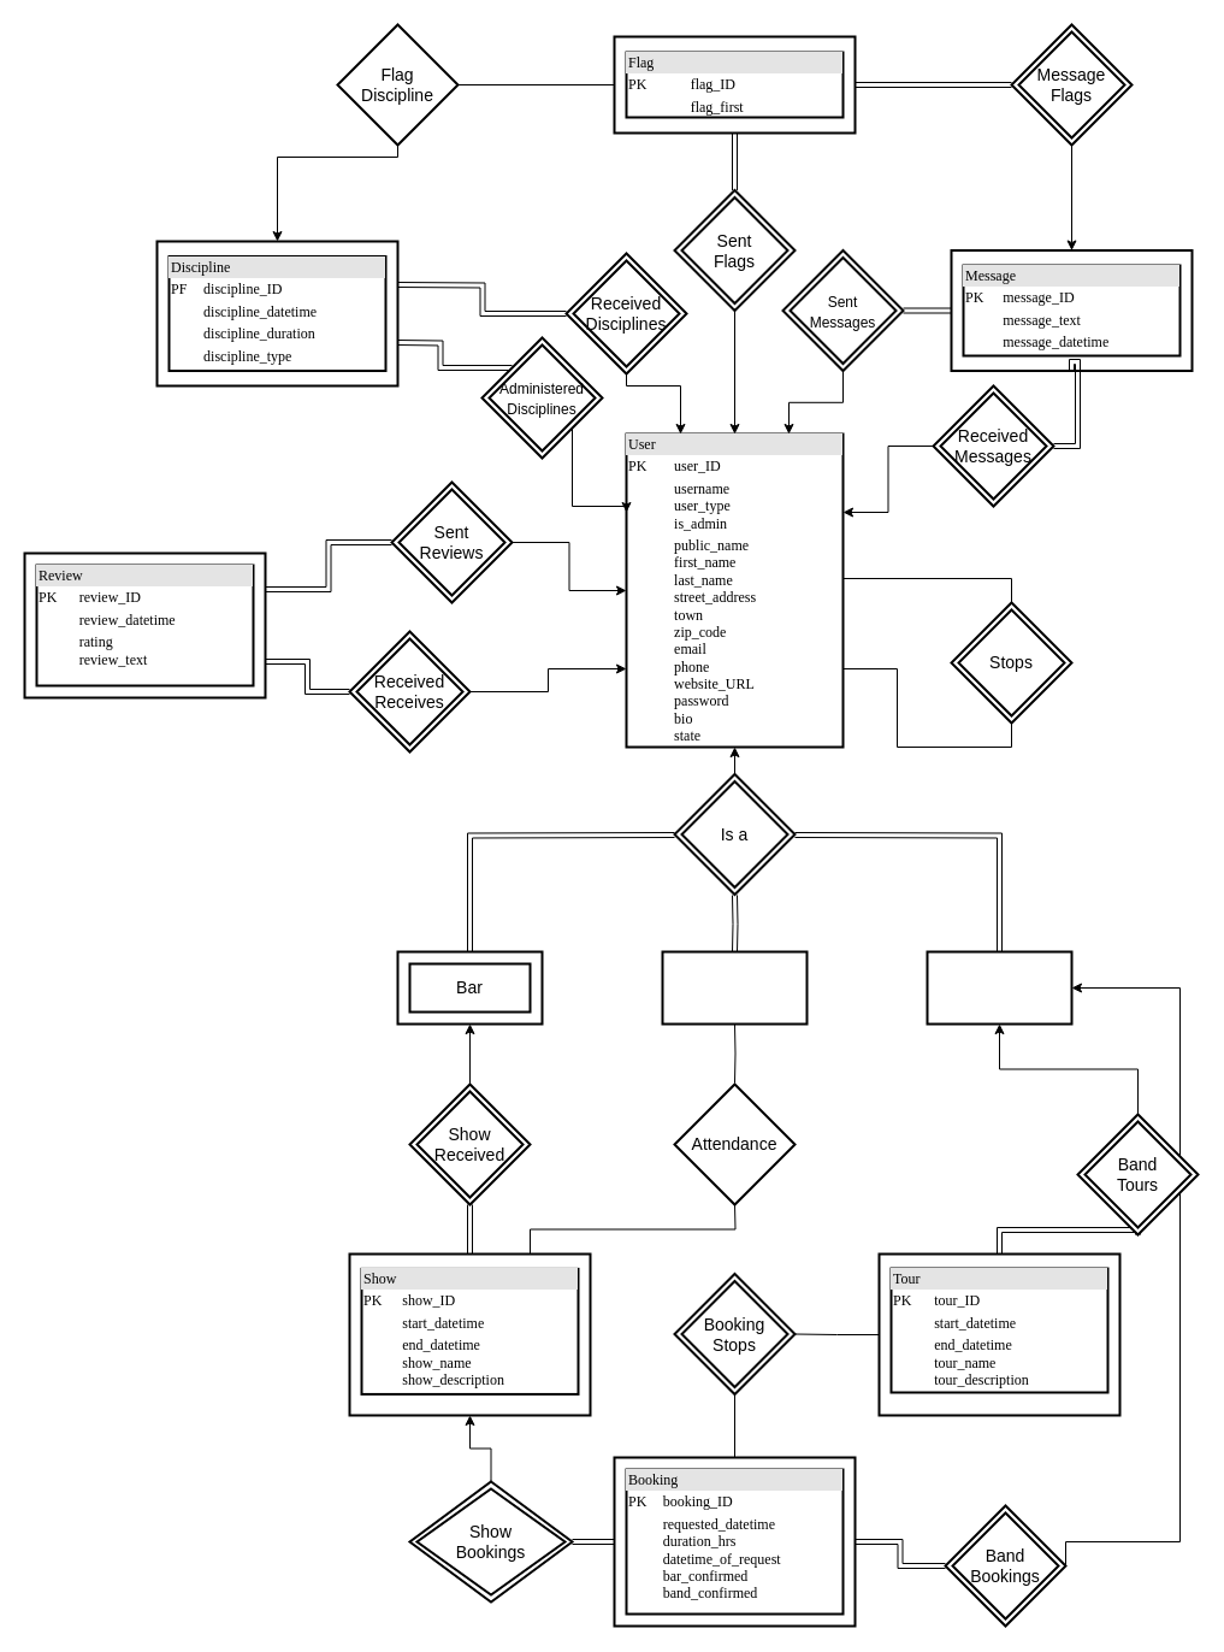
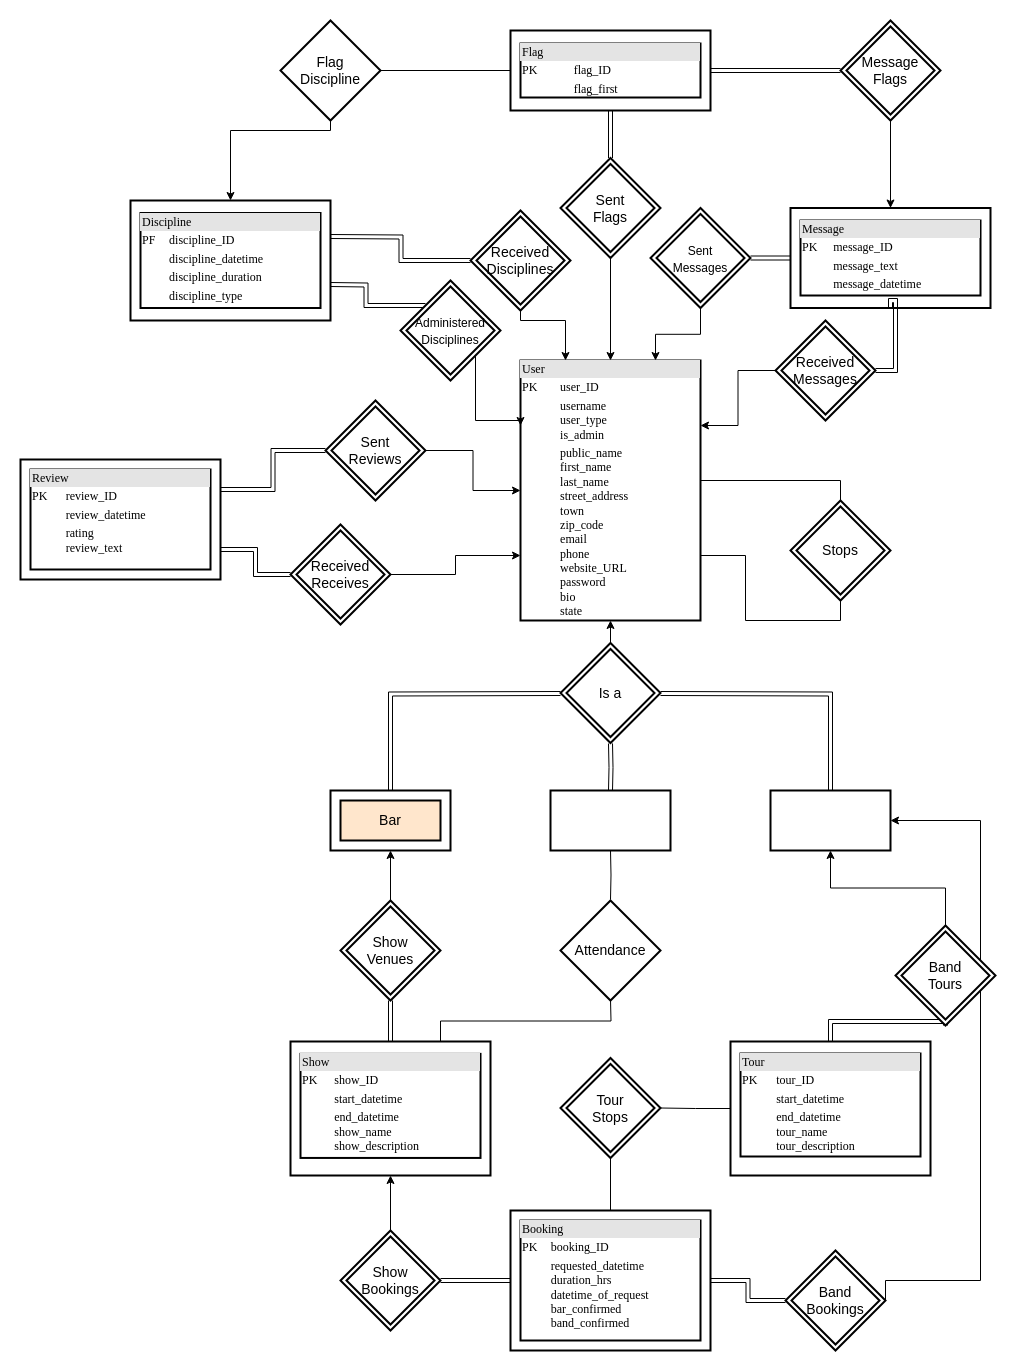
- <mxCell id="48" value="Bar" style="strokeWidth=2;whiteSpace=wrap;html=1;align=center;fontSize=14;" parent="47" vertex="1"><mxGeometry x="10" y="10" width="100" height="40" as="geometry" /></mxCell>
+ <mxCell id="48" value="Bar" style="strokeWidth=2;whiteSpace=wrap;html=1;align=center;fontSize=14;fillColor=#ffe6cc;" parent="47" vertex="1"><mxGeometry x="10" y="10" width="100" height="40" as="geometry" /></mxCell>
- <mxCell id="29" value="Show&lt;br&gt;Received" style="shape=rhombus;double=1;strokeWidth=2;fontSize=17;perimeter=rhombusPerimeter;whiteSpace=wrap;html=1;align=center;fontSize=14;" parent="1" vertex="1"><mxGeometry x="340" y="900" width="100" height="100" as="geometry" /></mxCell>
+ <mxCell id="29" value="Show&lt;br&gt;Venues" style="shape=rhombus;double=1;strokeWidth=2;fontSize=17;perimeter=rhombusPerimeter;whiteSpace=wrap;html=1;align=center;fontSize=14;" parent="1" vertex="1"><mxGeometry x="340" y="900" width="100" height="100" as="geometry" /></mxCell>
- <mxCell id="38" value="Booking&lt;br&gt;Stops" style="shape=rhombus;double=1;strokeWidth=2;fontSize=17;perimeter=rhombusPerimeter;whiteSpace=wrap;html=1;align=center;fontSize=14;" parent="1" vertex="1"><mxGeometry x="560" y="1057.5" width="100" height="100" as="geometry" /></mxCell>
+ <mxCell id="38" value="Tour&lt;br&gt;Stops" style="shape=rhombus;double=1;strokeWidth=2;fontSize=17;perimeter=rhombusPerimeter;whiteSpace=wrap;html=1;align=center;fontSize=14;" parent="1" vertex="1"><mxGeometry x="560" y="1057.5" width="100" height="100" as="geometry" /></mxCell>
- <mxCell id="34" value="Show&lt;br&gt;Bookings" style="shape=rhombus;double=1;strokeWidth=2;fontSize=17;perimeter=rhombusPerimeter;whiteSpace=wrap;html=1;align=center;fontSize=14;" parent="1" vertex="1"><mxGeometry x="340" y="1230" width="135" height="100" as="geometry" /></mxCell>
+ <mxCell id="34" value="Show&lt;br&gt;Bookings" style="shape=rhombus;double=1;strokeWidth=2;fontSize=17;perimeter=rhombusPerimeter;whiteSpace=wrap;html=1;align=center;fontSize=14;" parent="1" vertex="1"><mxGeometry x="340" y="1230" width="100" height="100" as="geometry" /></mxCell>
